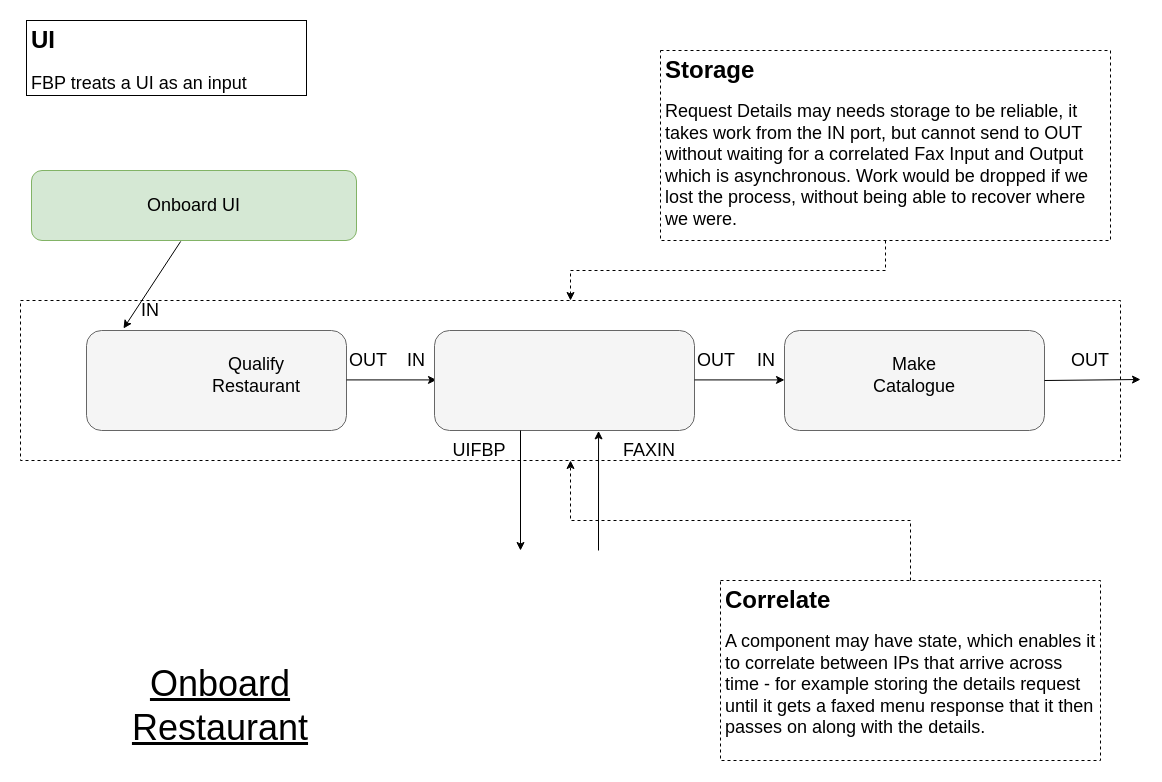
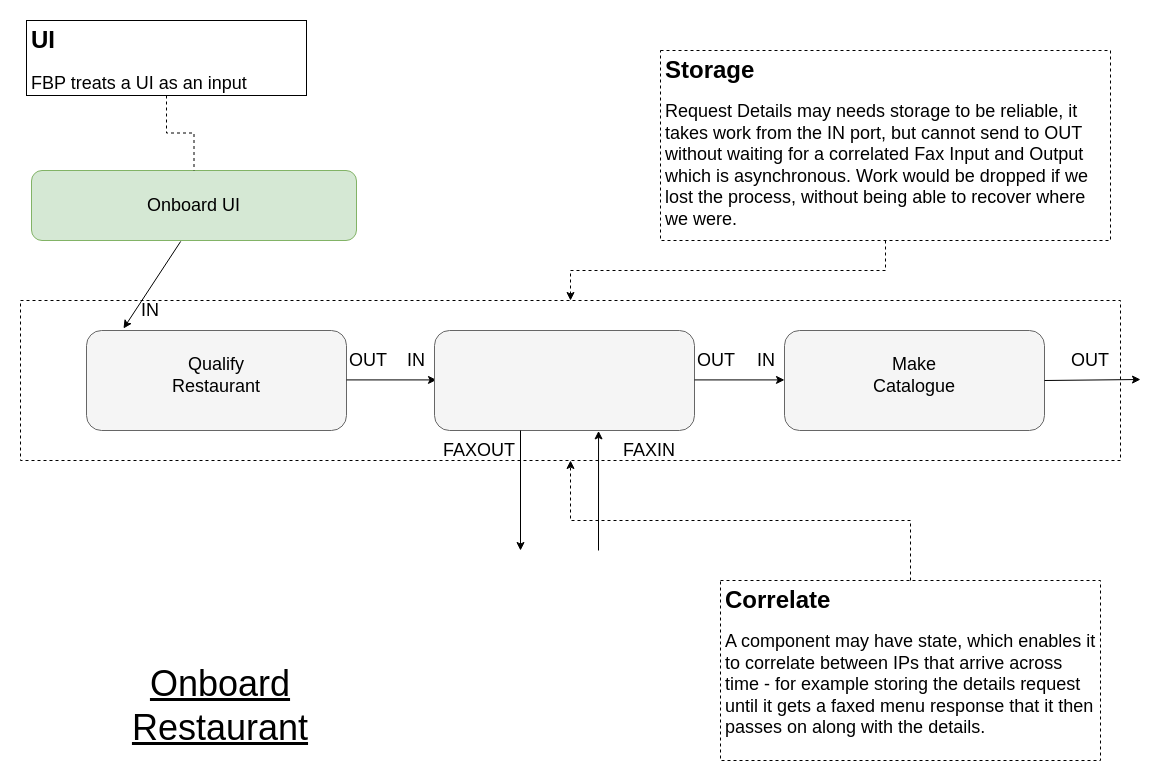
+ <mxCell id="28" value="" style="edgeStyle=orthogonalEdgeStyle;rounded=0;orthogonalLoop=1;jettySize=auto;html=1;endArrow=none;endFill=0;dashed=1;" edge="1" parent="1" source="29" target="27"><mxGeometry relative="1" as="geometry" /></mxCell>
- <mxCell id="5" value="&lt;font style=&quot;font-size: 18px&quot;&gt;Qualify Restaurant&lt;/font&gt;" style="text;html=1;strokeColor=none;fillColor=none;align=center;verticalAlign=middle;whiteSpace=wrap;rounded=0;" parent="1" vertex="1"><mxGeometry x="201" y="350" width="110" height="50" as="geometry" /></mxCell>
+ <mxCell id="5" value="&lt;font style=&quot;font-size: 18px&quot;&gt;Qualify Restaurant&lt;/font&gt;" style="text;html=1;strokeColor=none;fillColor=none;align=center;verticalAlign=middle;whiteSpace=wrap;rounded=0;" parent="1" vertex="1"><mxGeometry x="161" y="350" width="110" height="50" as="geometry" /></mxCell>
- <mxCell id="20" value="&lt;font style=&quot;font-size: 18px&quot;&gt;UIFBP&lt;/font&gt;" style="text;html=1;strokeColor=none;fillColor=none;align=center;verticalAlign=middle;whiteSpace=wrap;rounded=0;" parent="1" vertex="1"><mxGeometry x="449" y="440" width="60" height="20" as="geometry" /></mxCell>
+ <mxCell id="20" value="&lt;font style=&quot;font-size: 18px&quot;&gt;FAXOUT&lt;/font&gt;" style="text;html=1;strokeColor=none;fillColor=none;align=center;verticalAlign=middle;whiteSpace=wrap;rounded=0;" parent="1" vertex="1"><mxGeometry x="449" y="440" width="60" height="20" as="geometry" /></mxCell>
